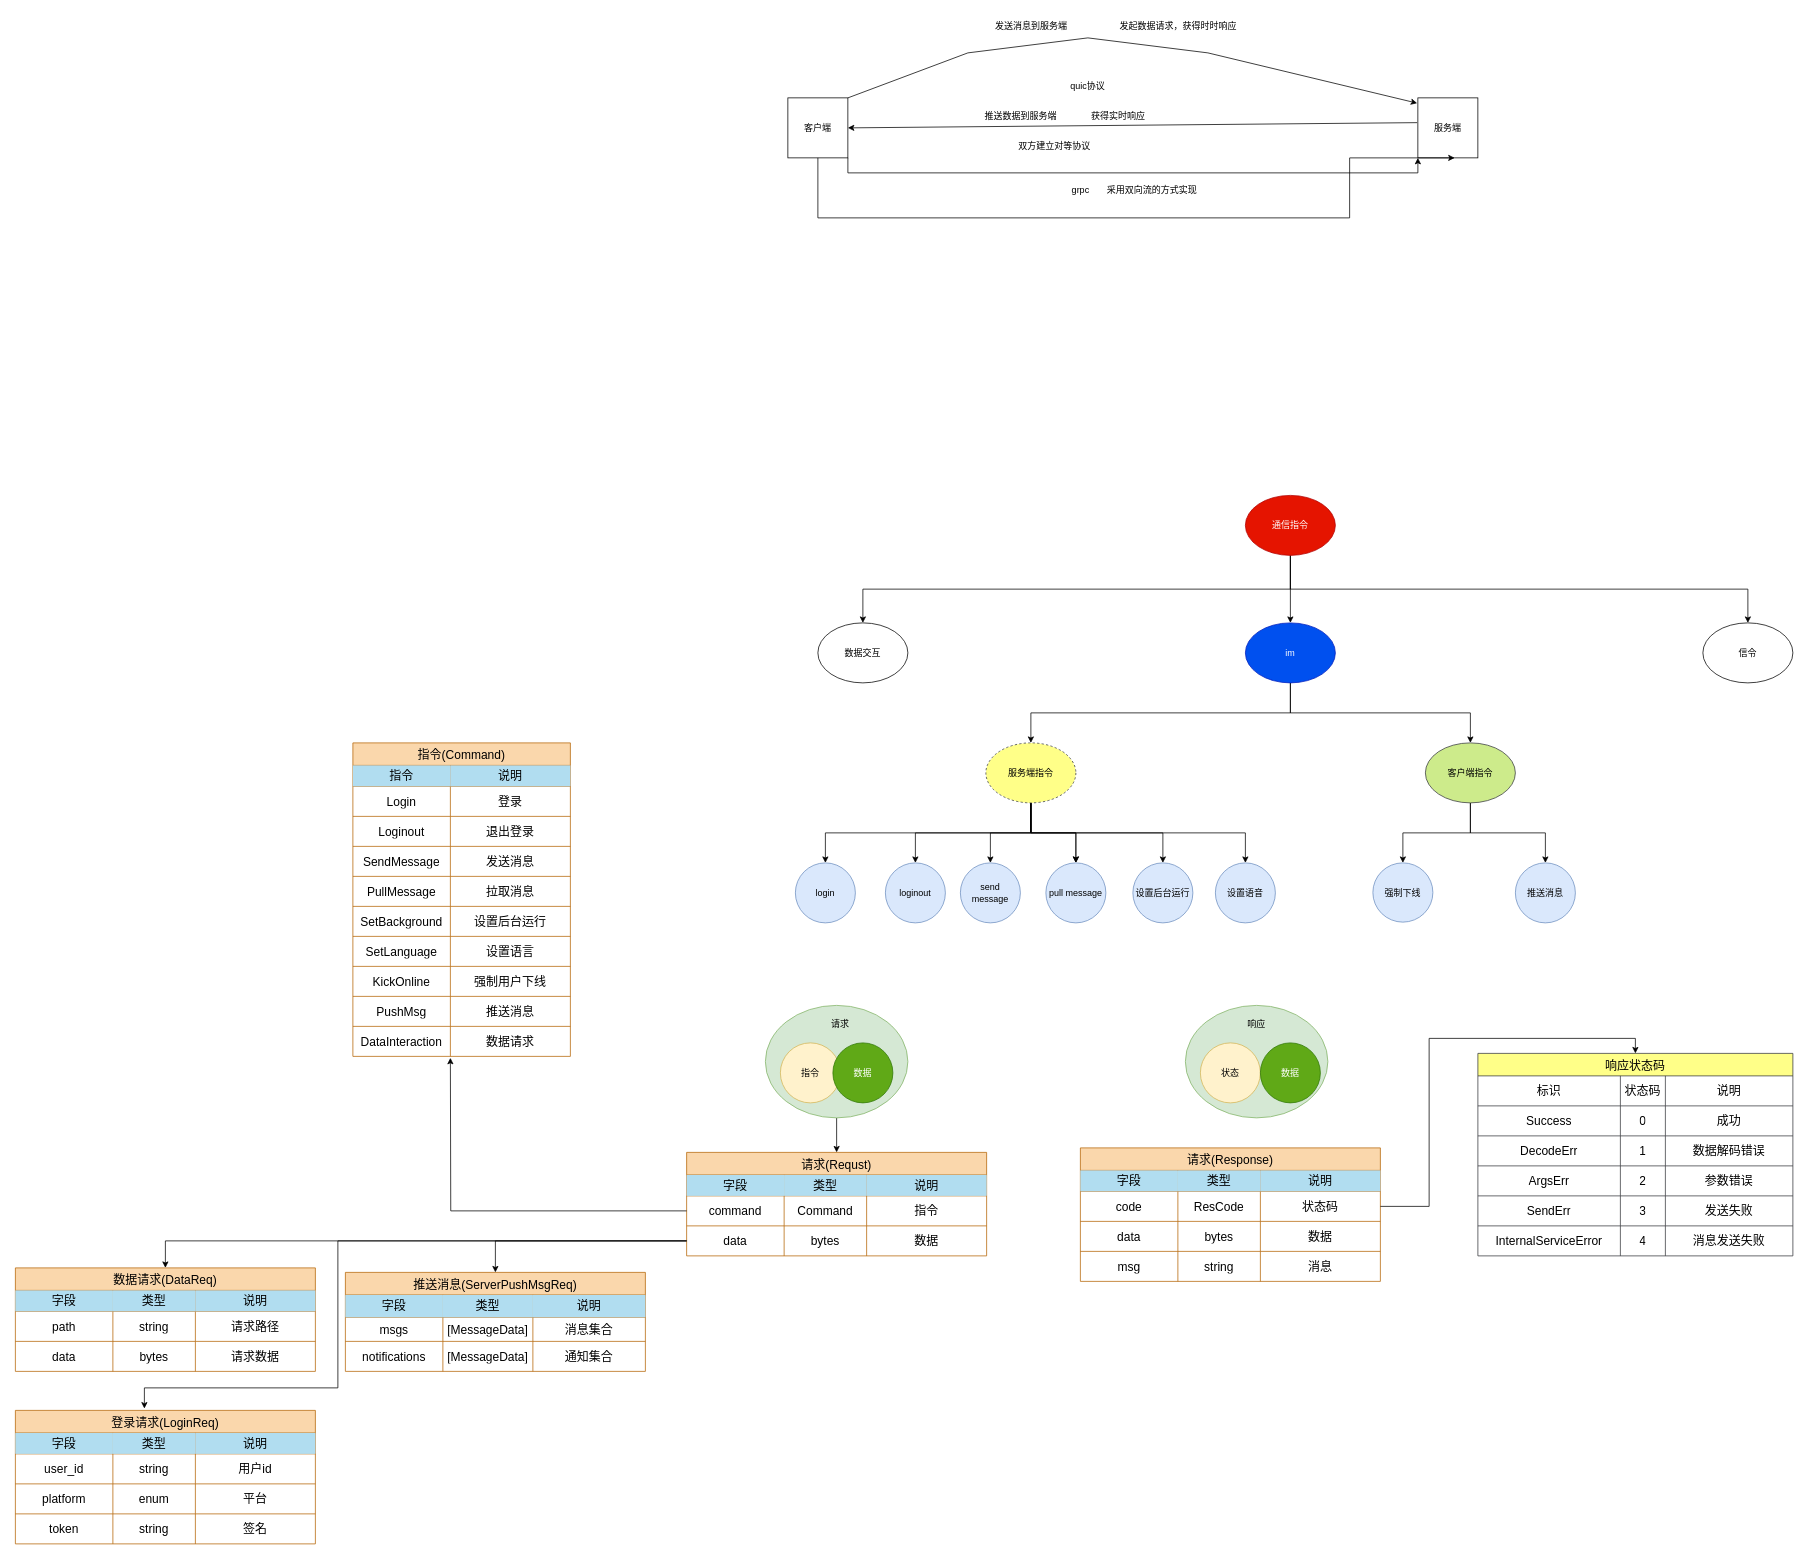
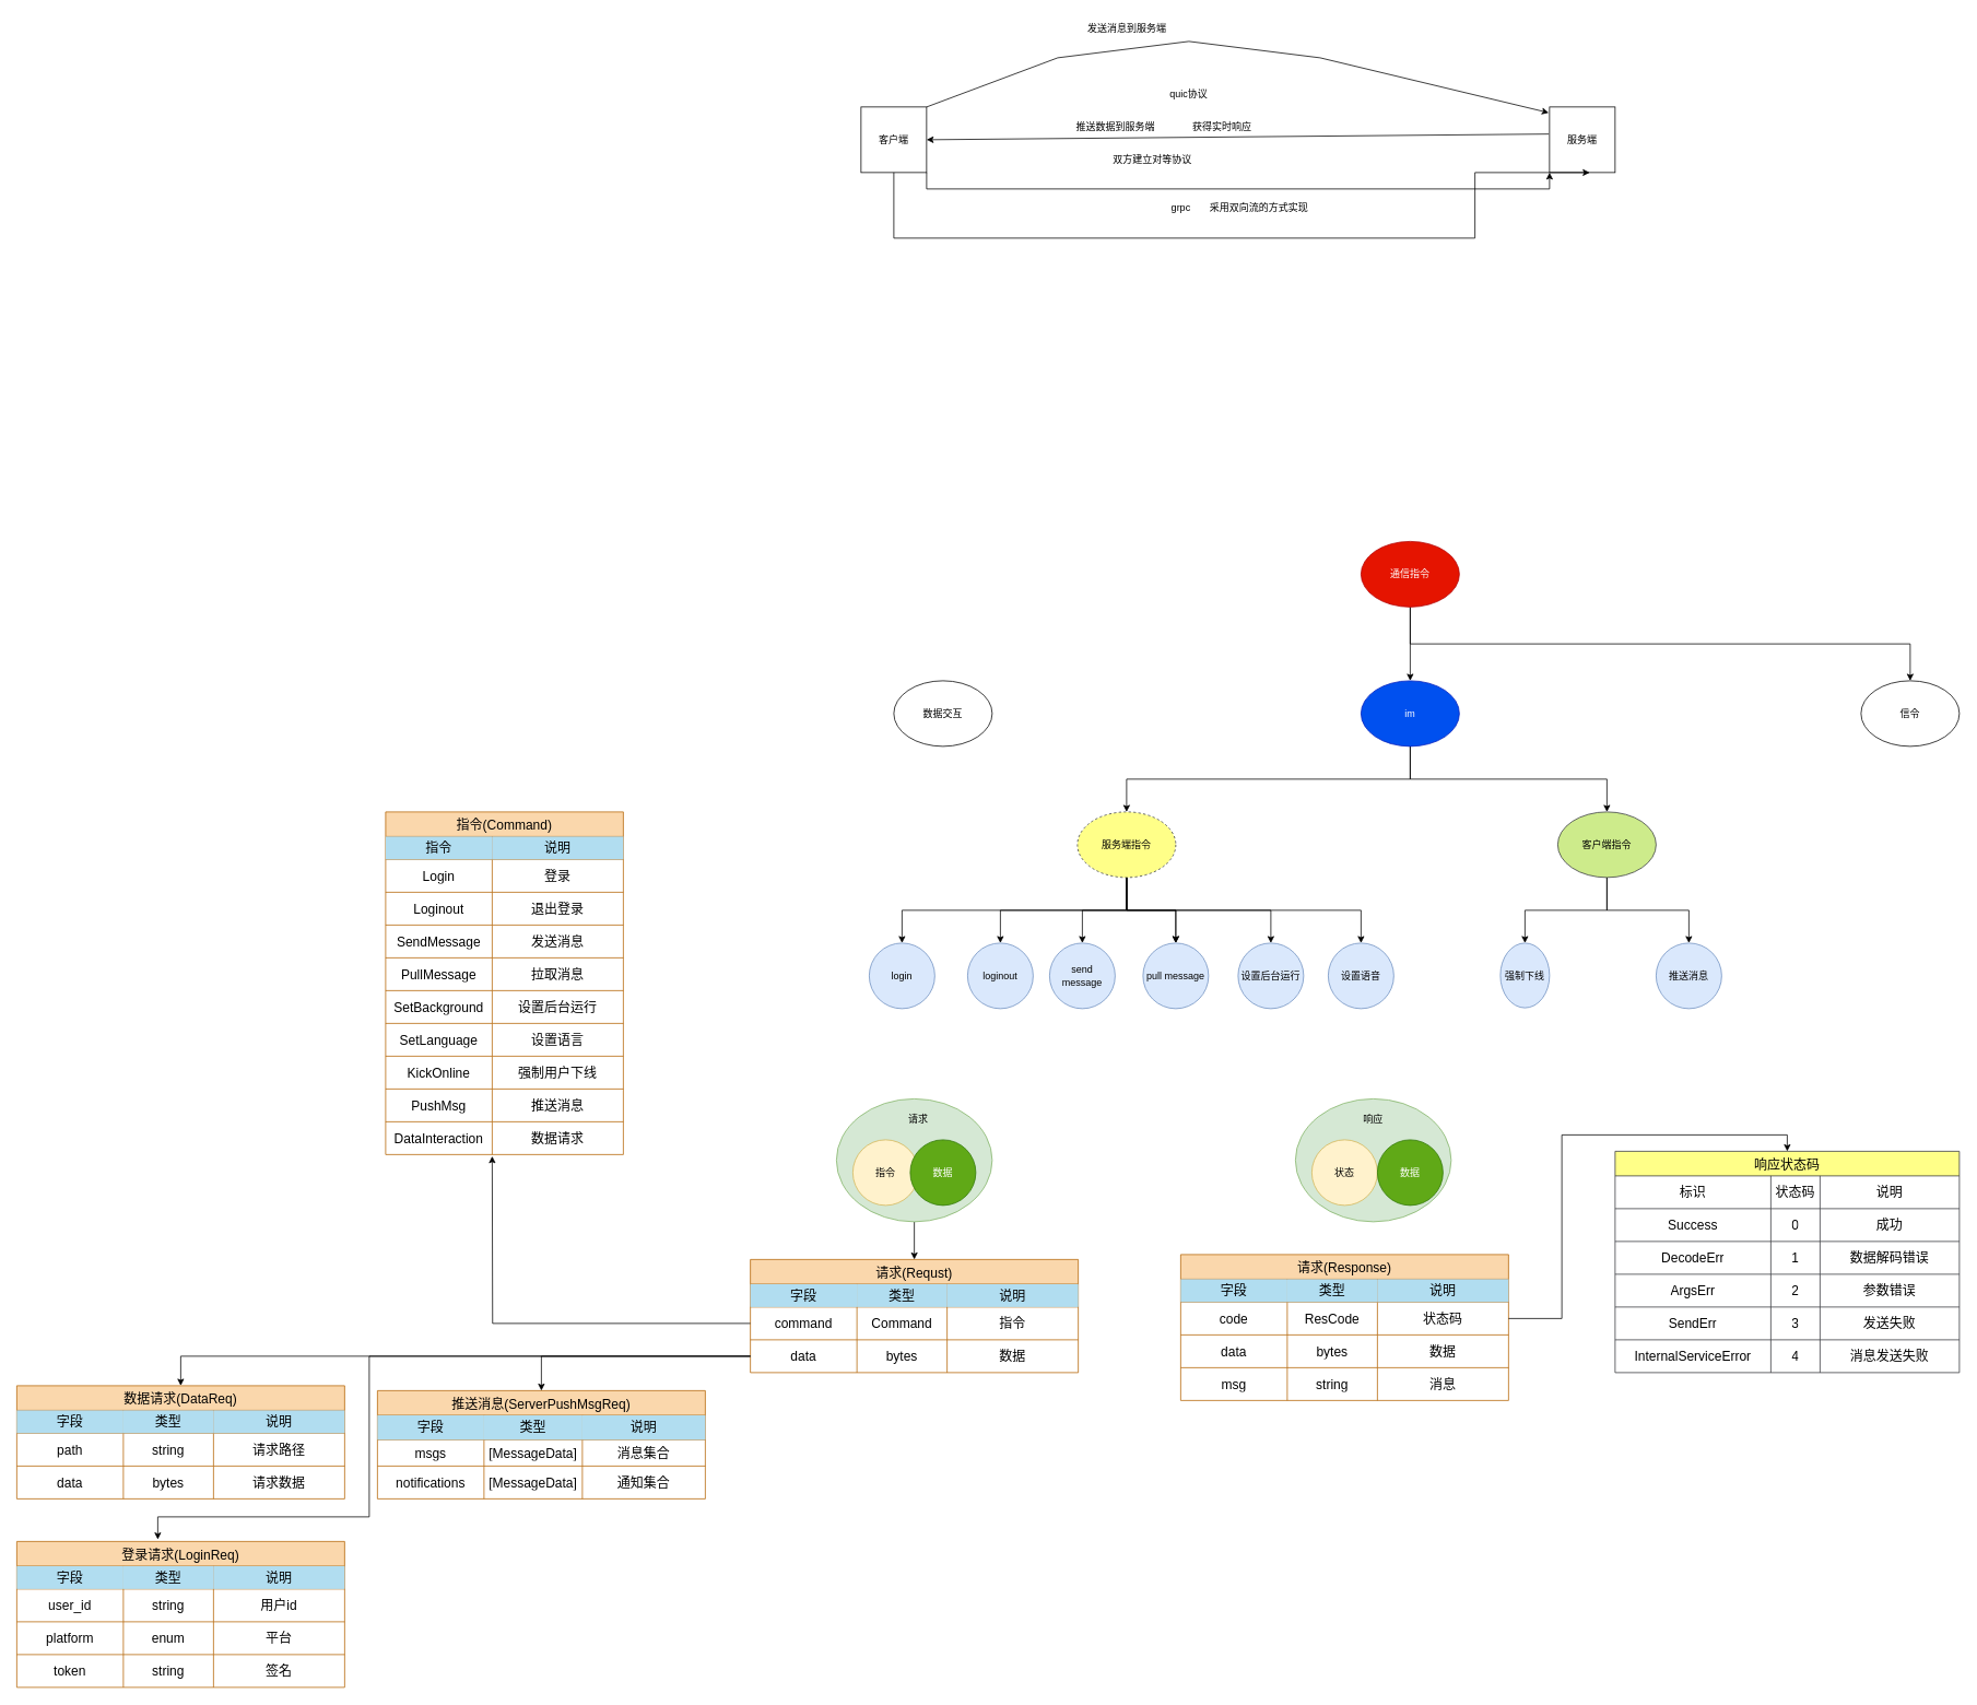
- <mxCell id="9" value="发起数据请求，获得时时响应" style="text;html=1;align=center;verticalAlign=middle;resizable=0;points=[];autosize=1;strokeColor=none;fillColor=none;" parent="1" vertex="1"><mxGeometry x="1480" y="20" width="180" height="30" as="geometry" /></mxCell>
- <mxCell id="18" style="edgeStyle=orthogonalEdgeStyle;rounded=0;orthogonalLoop=1;jettySize=auto;html=1;exitX=0.5;exitY=1;exitDx=0;exitDy=0;entryX=0.5;entryY=0;entryDx=0;entryDy=0;" parent="1" source="19" target="35" edge="1"><mxGeometry relative="1" as="geometry" /></mxCell>
- <mxCell id="42" value="强制下线" style="ellipse;whiteSpace=wrap;html=1;fillColor=#dae8fc;strokeColor=#6c8ebf;" parent="1" vertex="1"><mxGeometry x="1830" y="1150" width="80" height="79" as="geometry" /></mxCell>
+ <mxCell id="42" value="强制下线" style="ellipse;whiteSpace=wrap;html=1;fillColor=#dae8fc;strokeColor=#6c8ebf;" parent="1" vertex="1"><mxGeometry x="1830" y="1150" width="60" height="79" as="geometry" /></mxCell>
